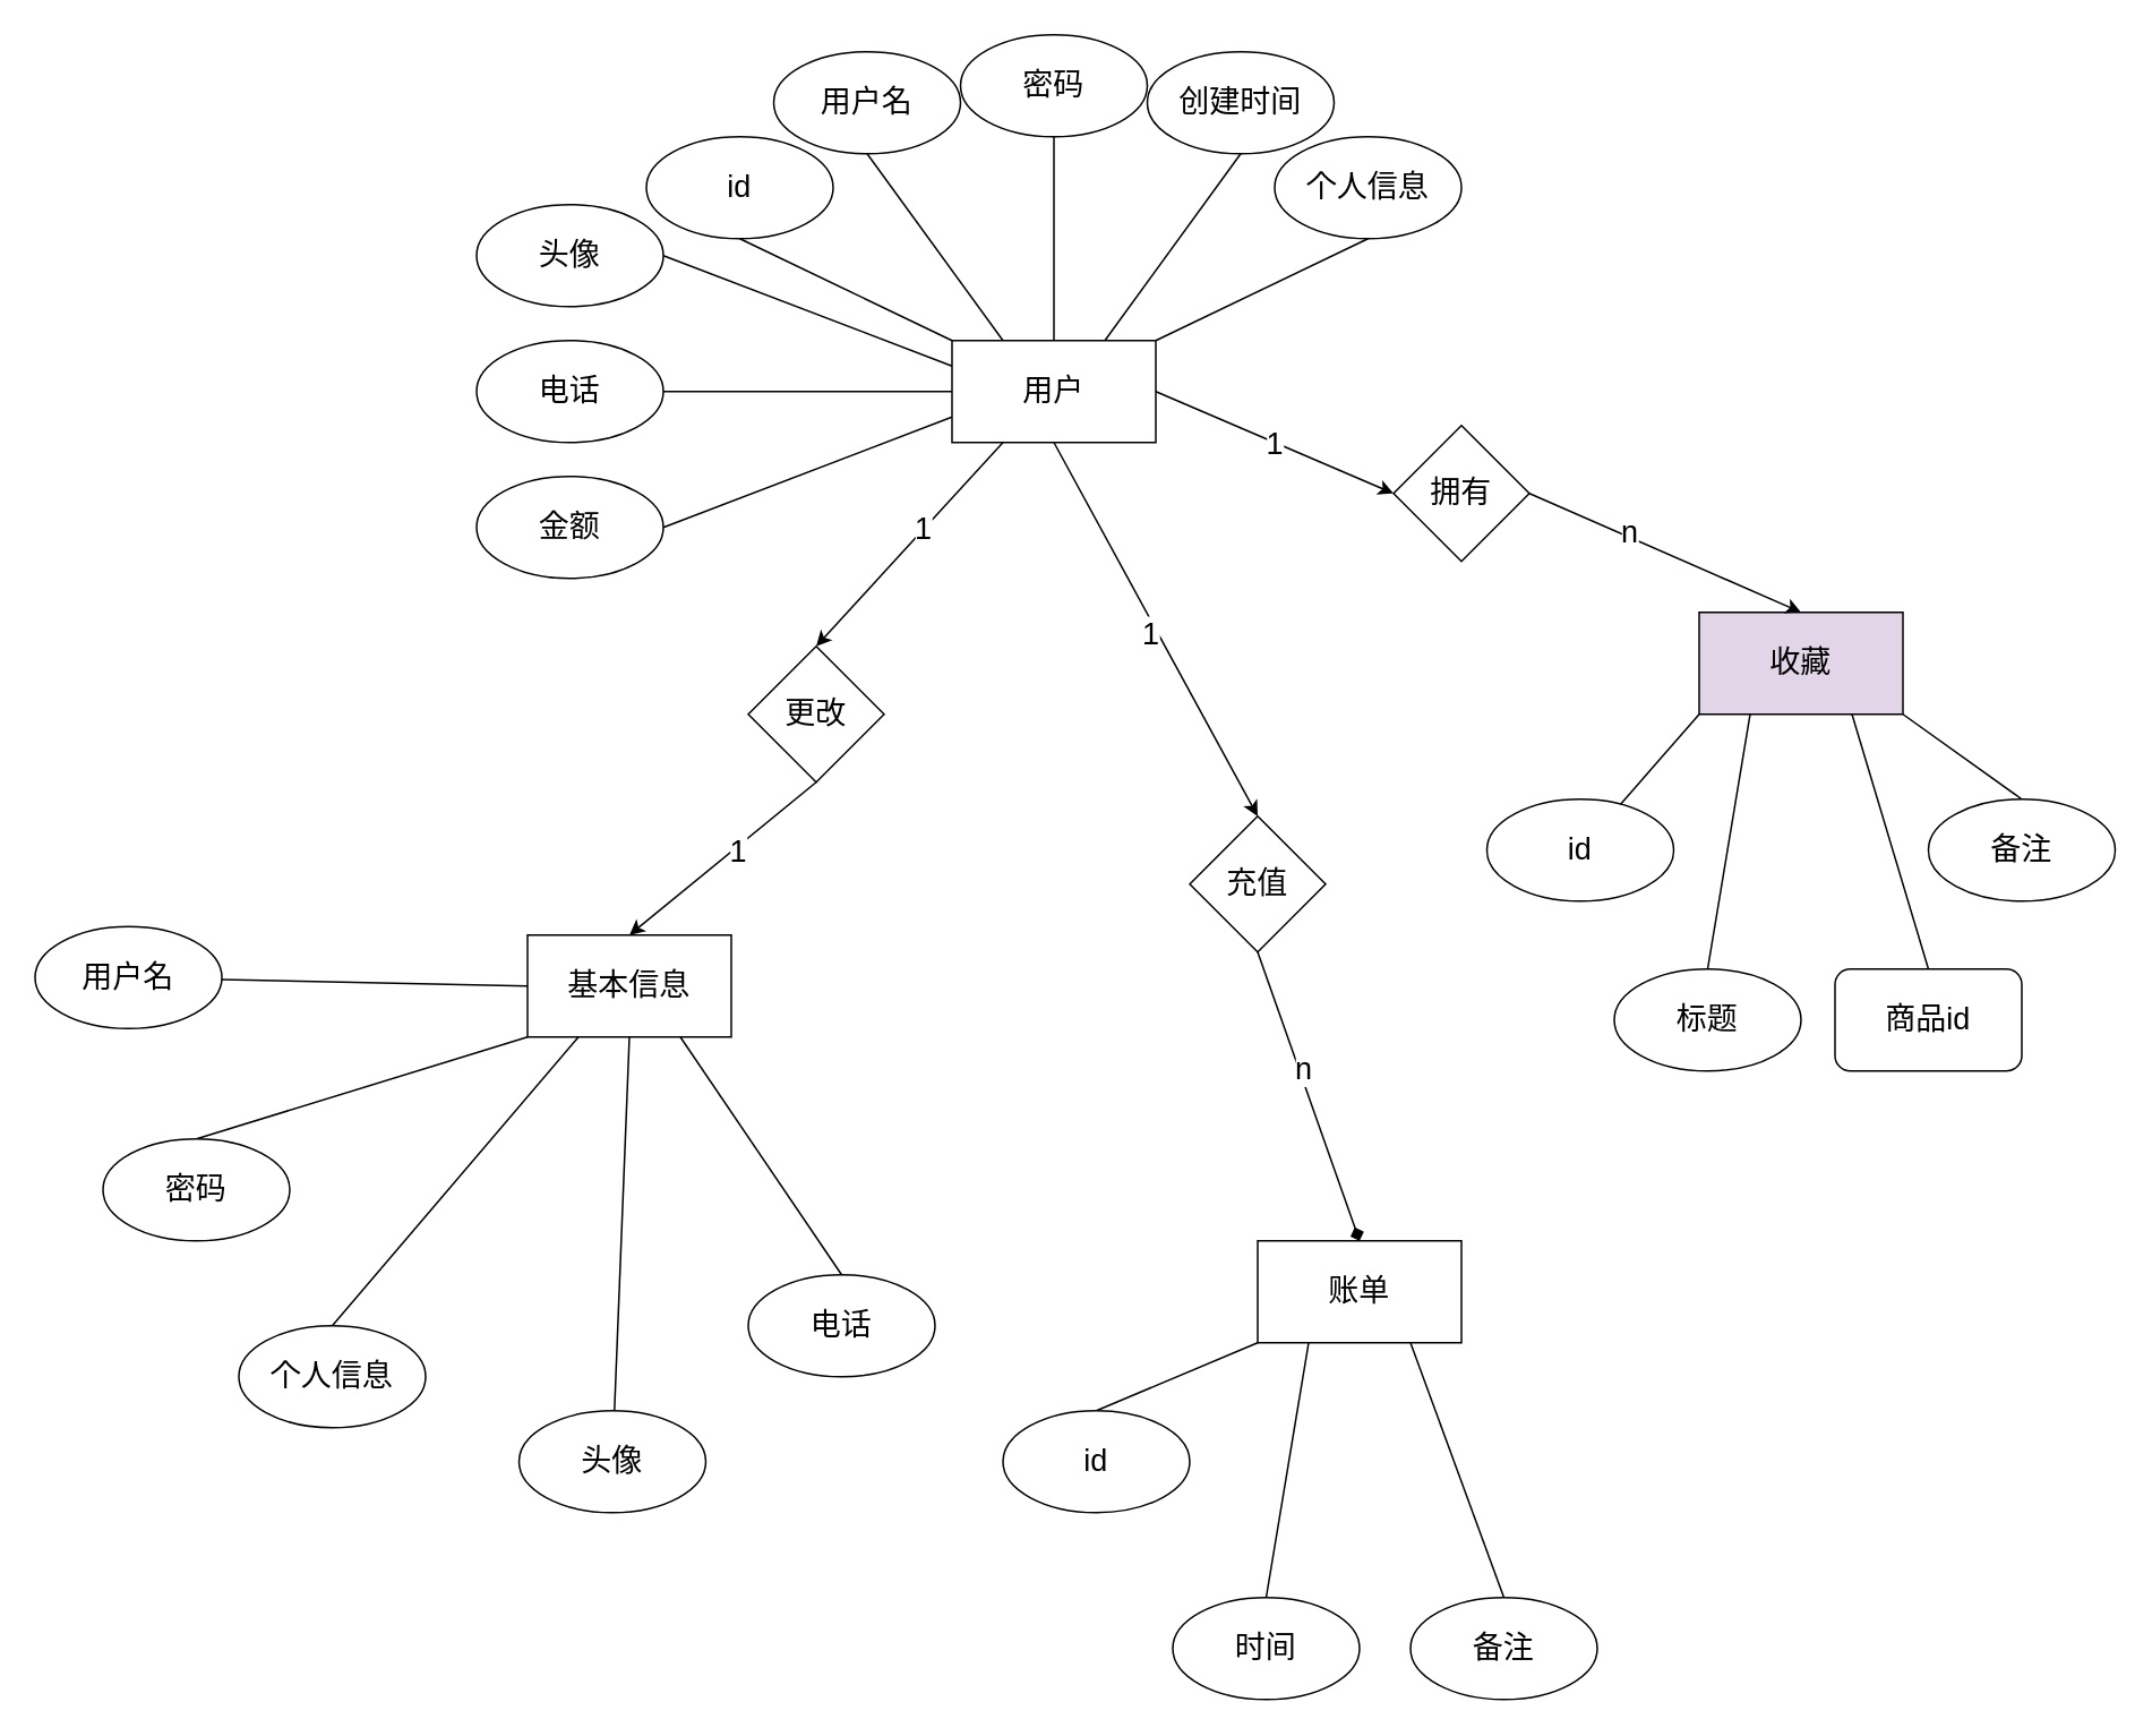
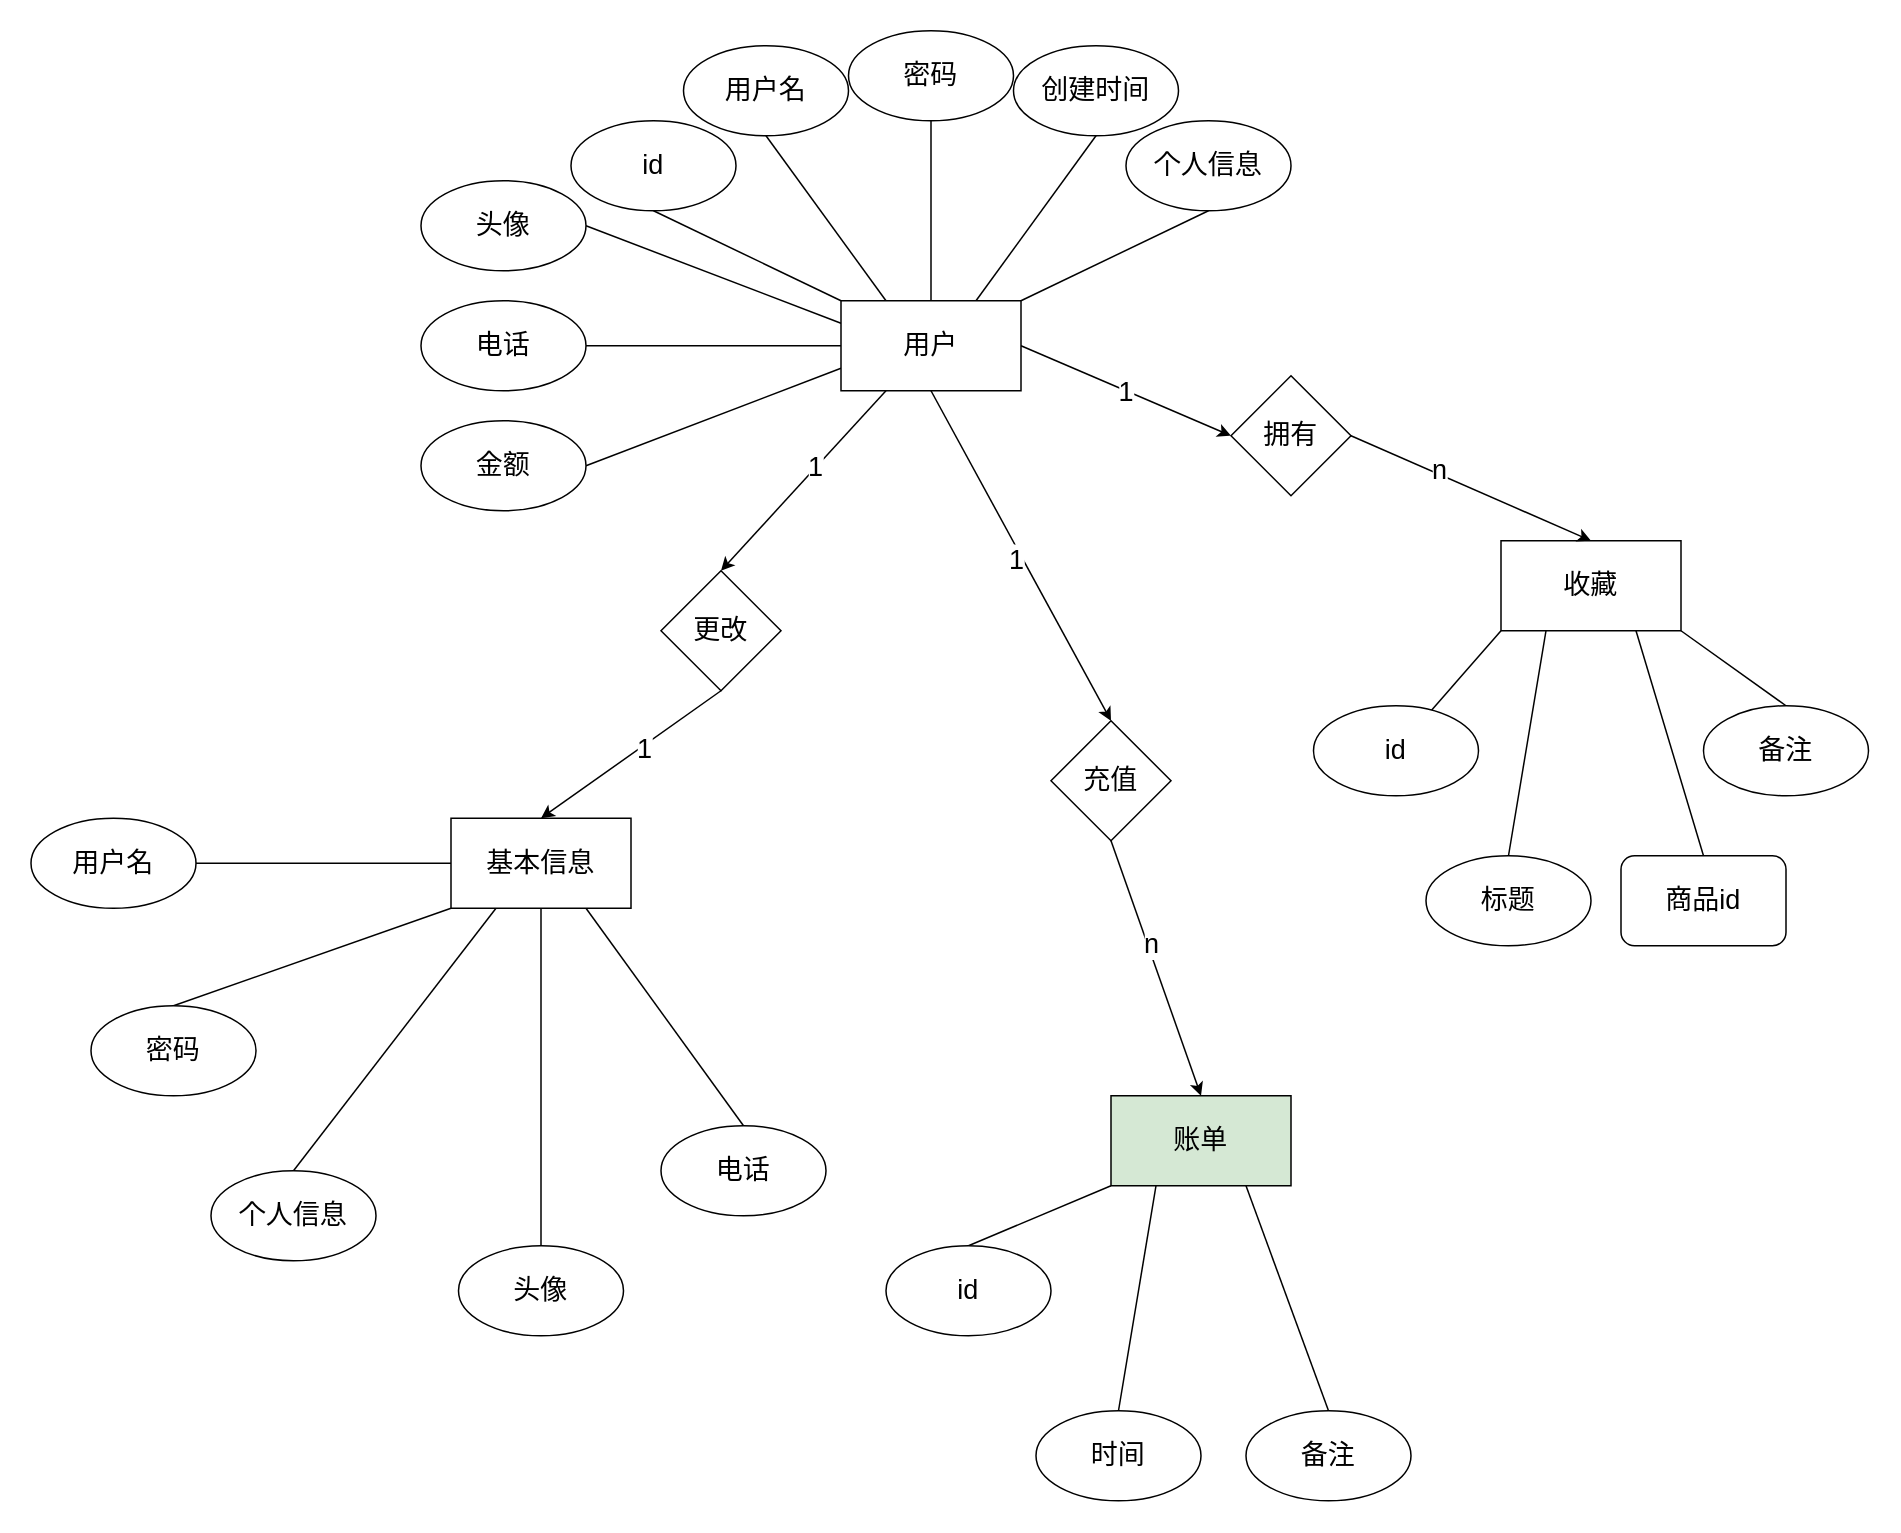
- <mxCell id="34" value="收藏" style="rounded=0;whiteSpace=wrap;html=1;fontStyle=0;fontSize=18;fillColor=#e1d5e7;" vertex="1" parent="1"><mxGeometry x="1000" y="360" width="120" height="60" as="geometry" /></mxCell>
+ <mxCell id="34" value="收藏" style="rounded=0;whiteSpace=wrap;html=1;fontStyle=0;fontSize=18;" vertex="1" parent="1"><mxGeometry x="1000" y="360" width="120" height="60" as="geometry" /></mxCell>
- <mxCell id="30" value="基本信息" style="rounded=0;whiteSpace=wrap;html=1;fontStyle=0;fontSize=18;" vertex="1" parent="1"><mxGeometry x="310" y="550" width="120" height="60" as="geometry" /></mxCell>
+ <mxCell id="30" value="基本信息" style="rounded=0;whiteSpace=wrap;html=1;fontStyle=0;fontSize=18;" vertex="1" parent="1"><mxGeometry x="300" y="545" width="120" height="60" as="geometry" /></mxCell>
- <mxCell id="38" style="rounded=0;orthogonalLoop=1;jettySize=auto;html=1;exitX=0.5;exitY=1;exitDx=0;exitDy=0;entryX=0.5;entryY=0;entryDx=0;entryDy=0;fontSize=18;endArrow=diamond;" edge="1" parent="1" source="40" target="37"><mxGeometry relative="1" as="geometry" /></mxCell>
+ <mxCell id="38" style="rounded=0;orthogonalLoop=1;jettySize=auto;html=1;exitX=0.5;exitY=1;exitDx=0;exitDy=0;entryX=0.5;entryY=0;entryDx=0;entryDy=0;fontSize=18;" edge="1" parent="1" source="40" target="37"><mxGeometry relative="1" as="geometry" /></mxCell>
- <mxCell id="37" value="账单" style="rounded=0;whiteSpace=wrap;html=1;fontStyle=0;fontSize=18;" vertex="1" parent="1"><mxGeometry x="740" y="730" width="120" height="60" as="geometry" /></mxCell>
+ <mxCell id="37" value="账单" style="rounded=0;whiteSpace=wrap;html=1;fontStyle=0;fontSize=18;fillColor=#d5e8d4;" vertex="1" parent="1"><mxGeometry x="740" y="730" width="120" height="60" as="geometry" /></mxCell>
